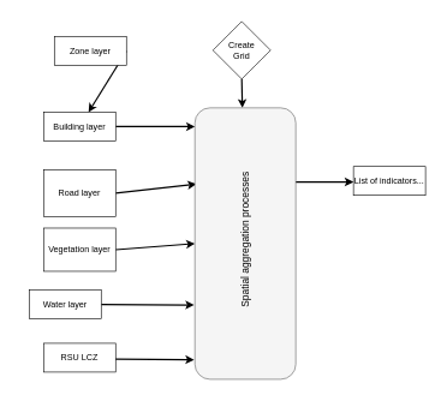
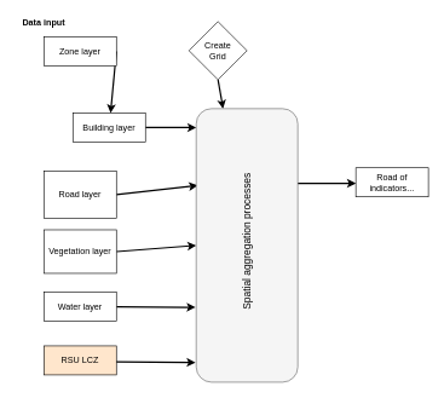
+ <mxCell id="10" value="&lt;b&gt;Data input&lt;/b&gt;" style="text;html=1;strokeColor=none;fillColor=none;align=center;verticalAlign=middle;whiteSpace=wrap;rounded=0;" parent="1" vertex="1"><mxGeometry x="20" y="20" width="80" height="20" as="geometry" /></mxCell>
- <mxCell id="9" value="Zone layer" style="rounded=0;whiteSpace=wrap;html=1;" parent="1" vertex="1"><mxGeometry x="75" y="50" width="100" height="40" as="geometry" /></mxCell>
+ <mxCell id="9" value="Zone layer" style="rounded=0;whiteSpace=wrap;html=1;" parent="1" vertex="1"><mxGeometry x="60" y="50" width="100" height="40" as="geometry" /></mxCell>
- <mxCell id="12" value="Create&lt;br&gt;Grid" style="rhombus;whiteSpace=wrap;html=1;" parent="1" vertex="1"><mxGeometry x="295" y="29" width="80" height="80" as="geometry" /></mxCell>
+ <mxCell id="12" value="Create&lt;br&gt;Grid" style="rhombus;whiteSpace=wrap;html=1;" parent="1" vertex="1"><mxGeometry x="260" y="29" width="80" height="80" as="geometry" /></mxCell>
- <mxCell id="14" value="Building layer" style="rounded=0;whiteSpace=wrap;html=1;" parent="1" vertex="1"><mxGeometry x="60" y="155" width="100" height="40" as="geometry" /></mxCell>
+ <mxCell id="14" value="Building layer" style="rounded=0;whiteSpace=wrap;html=1;" parent="1" vertex="1"><mxGeometry x="100" y="155" width="100" height="40" as="geometry" /></mxCell>
- <mxCell id="15" value="List of indicators..." style="rounded=0;whiteSpace=wrap;html=1;" parent="1" vertex="1"><mxGeometry x="490" y="230.5" width="100" height="40" as="geometry" /></mxCell>
+ <mxCell id="15" value="Road of indicators..." style="rounded=0;whiteSpace=wrap;html=1;" parent="1" vertex="1"><mxGeometry x="490" y="230.5" width="100" height="40" as="geometry" /></mxCell>
- <mxCell id="7" value="Water layer" style="rounded=0;whiteSpace=wrap;html=1;" parent="1" vertex="1"><mxGeometry x="40" y="402" width="100" height="40" as="geometry" /></mxCell>
+ <mxCell id="7" value="Water layer" style="rounded=0;whiteSpace=wrap;html=1;" parent="1" vertex="1"><mxGeometry x="60" y="402" width="100" height="40" as="geometry" /></mxCell>
- <mxCell id="17" value="RSU LCZ" style="rounded=0;whiteSpace=wrap;html=1;" parent="1" vertex="1"><mxGeometry x="60" y="476" width="100" height="40" as="geometry" /></mxCell>
+ <mxCell id="17" value="RSU LCZ" style="rounded=0;whiteSpace=wrap;html=1;fillColor=#ffe6cc;" parent="1" vertex="1"><mxGeometry x="60" y="476" width="100" height="40" as="geometry" /></mxCell>
